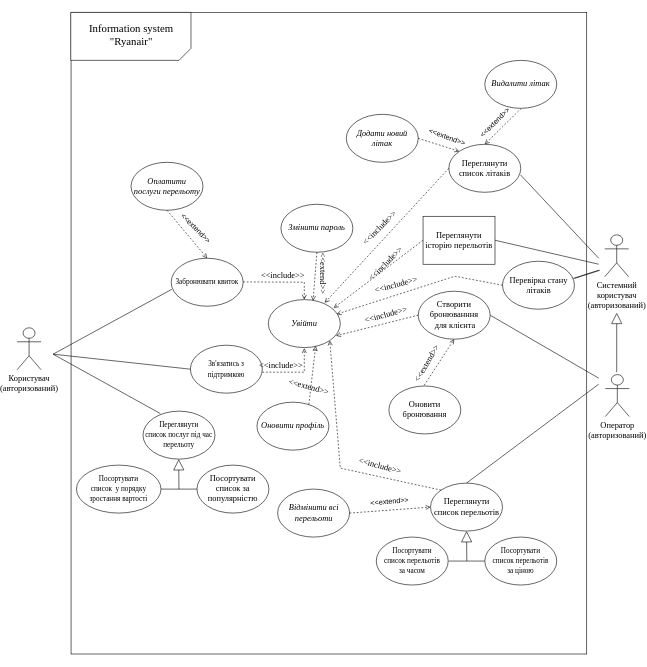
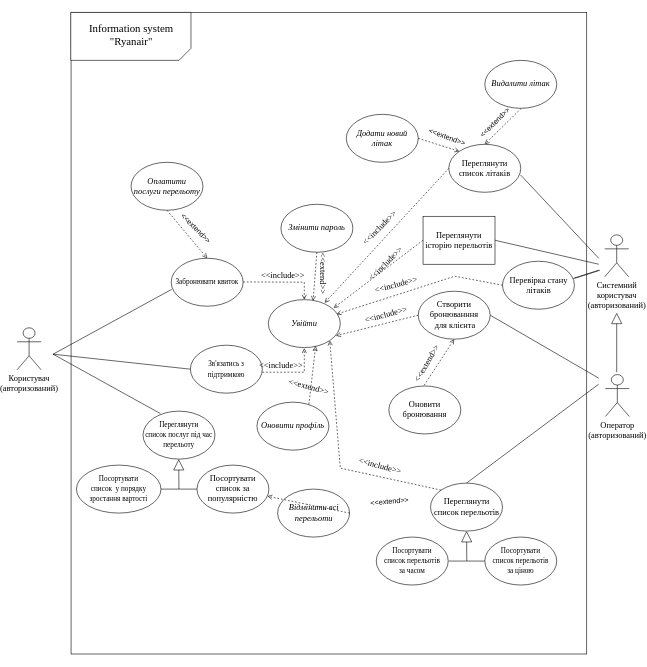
- <mxCell id="20" value="" style="html=1;verticalAlign=bottom;labelBackgroundColor=none;endArrow=open;endFill=0;dashed=1;rounded=0;fontSize=12;exitX=1;exitY=0.5;exitDx=0;exitDy=0;entryX=0;entryY=0.5;entryDx=0;entryDy=0;" parent="1" source="13" target="7" edge="1"><mxGeometry width="160" relative="1" as="geometry"><mxPoint x="470.5" y="885" as="sourcePoint" /><mxPoint x="642.5" y="895" as="targetPoint" /></mxGeometry></mxCell>
+ <mxCell id="20" value="" style="html=1;verticalAlign=bottom;labelBackgroundColor=none;endArrow=open;endFill=0;dashed=1;rounded=0;fontSize=12;exitX=1;exitY=0.5;exitDx=0;exitDy=0;" parent="1" source="13" target="25" edge="1"><mxGeometry width="160" relative="1" as="geometry"><mxPoint x="470.5" y="885" as="sourcePoint" /><mxPoint x="642.5" y="895" as="targetPoint" /></mxGeometry></mxCell>
